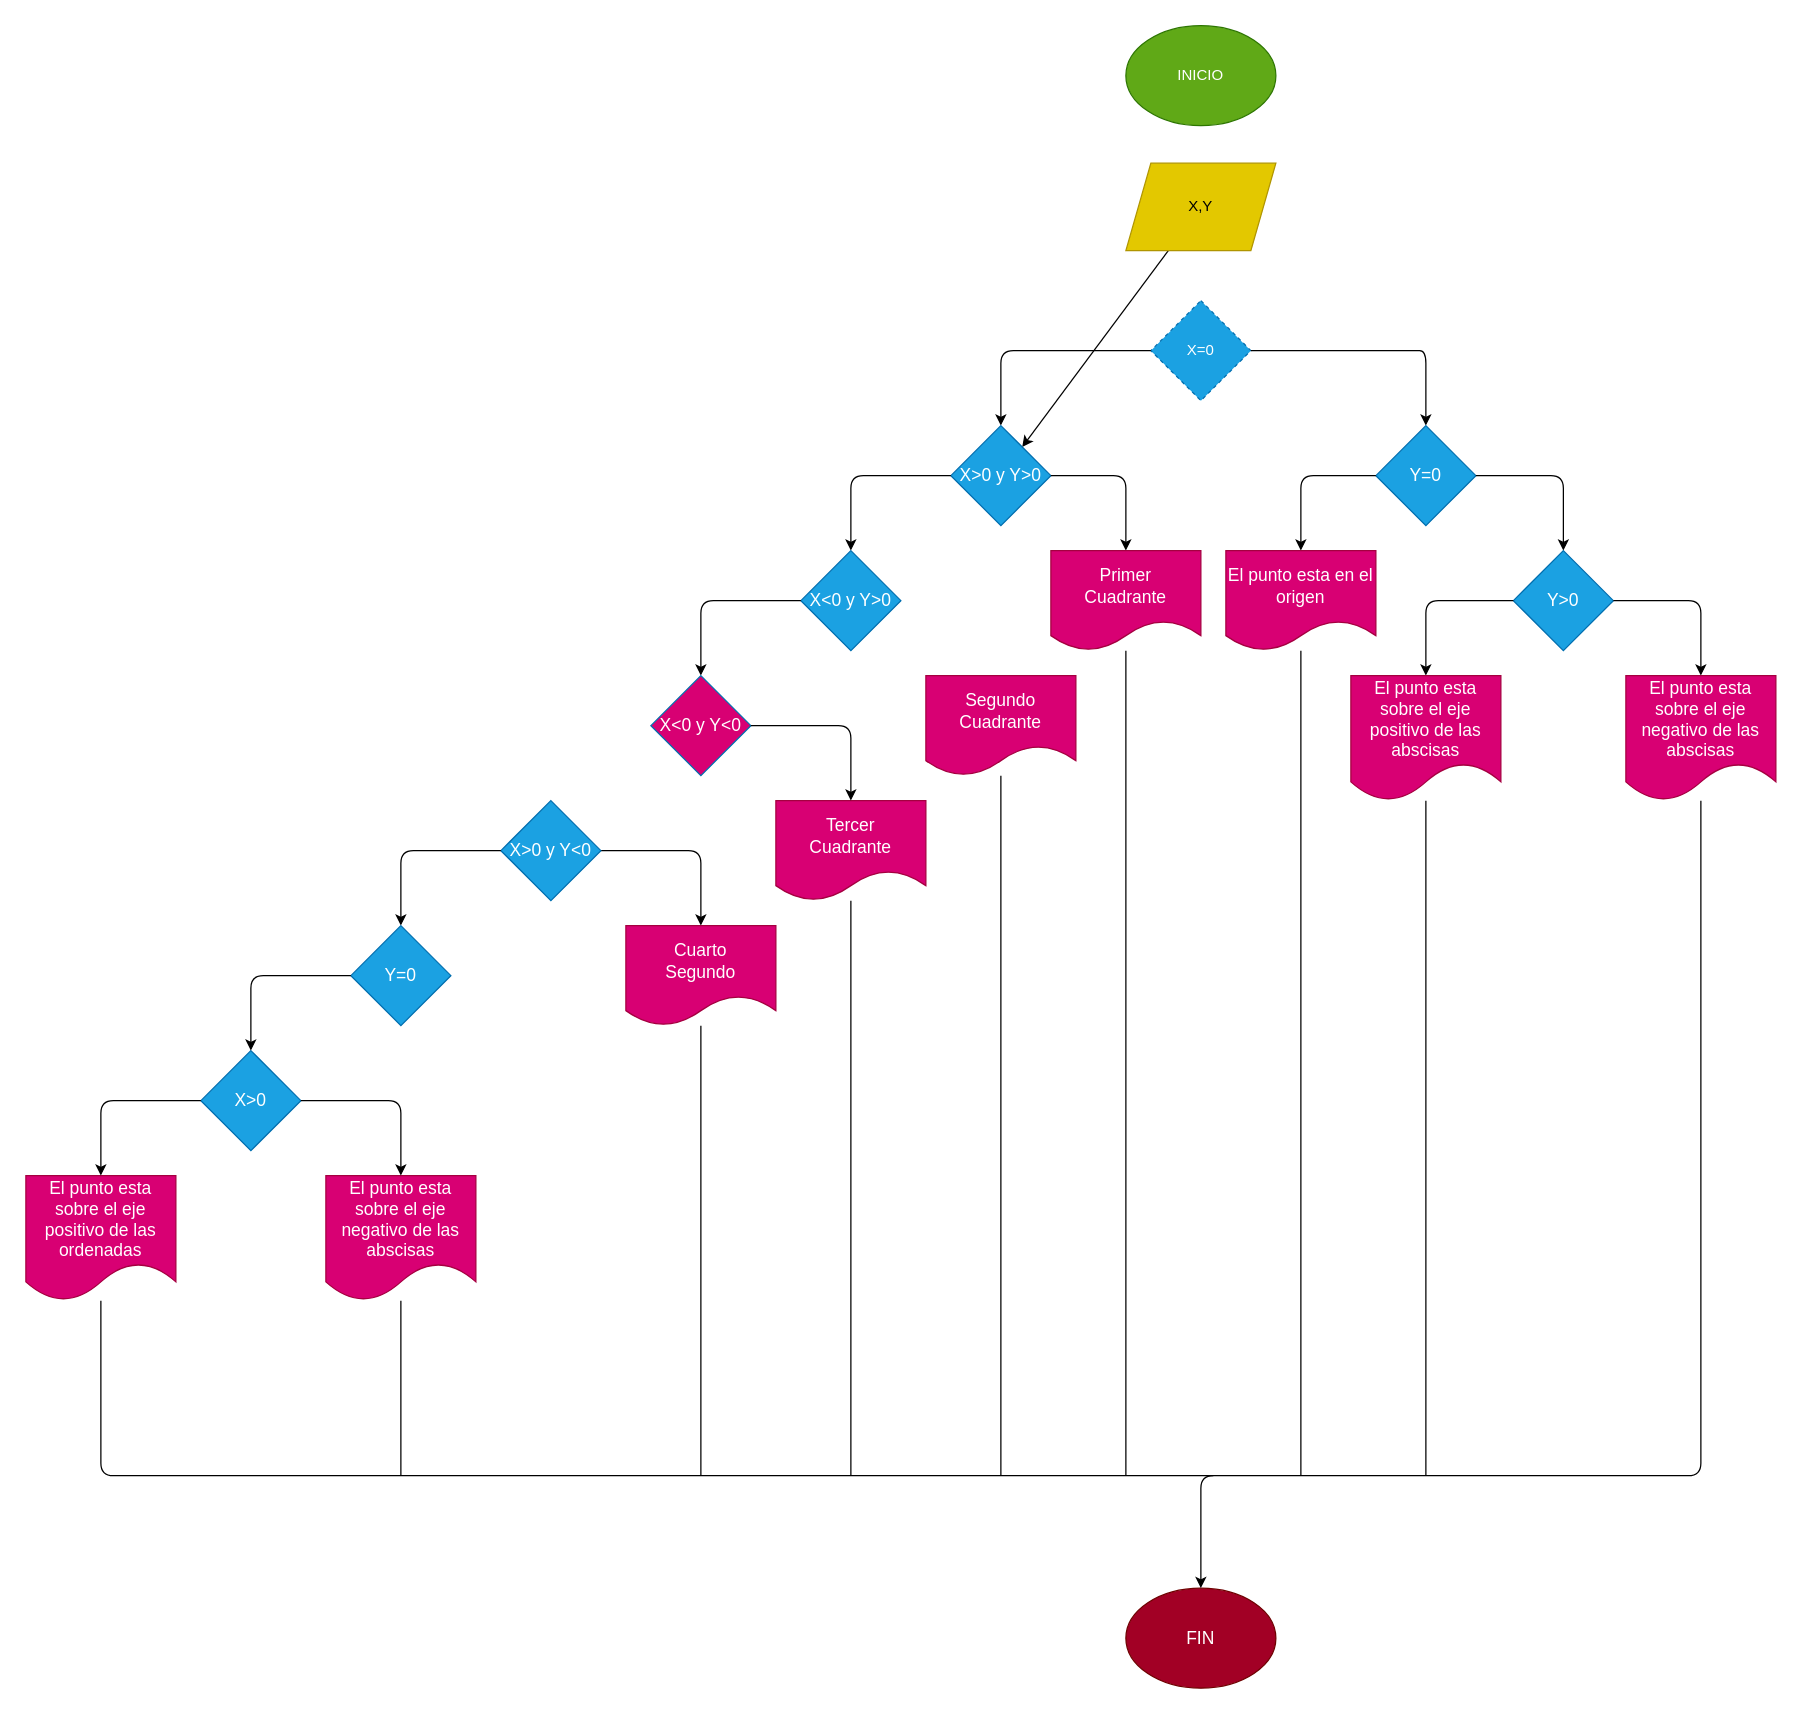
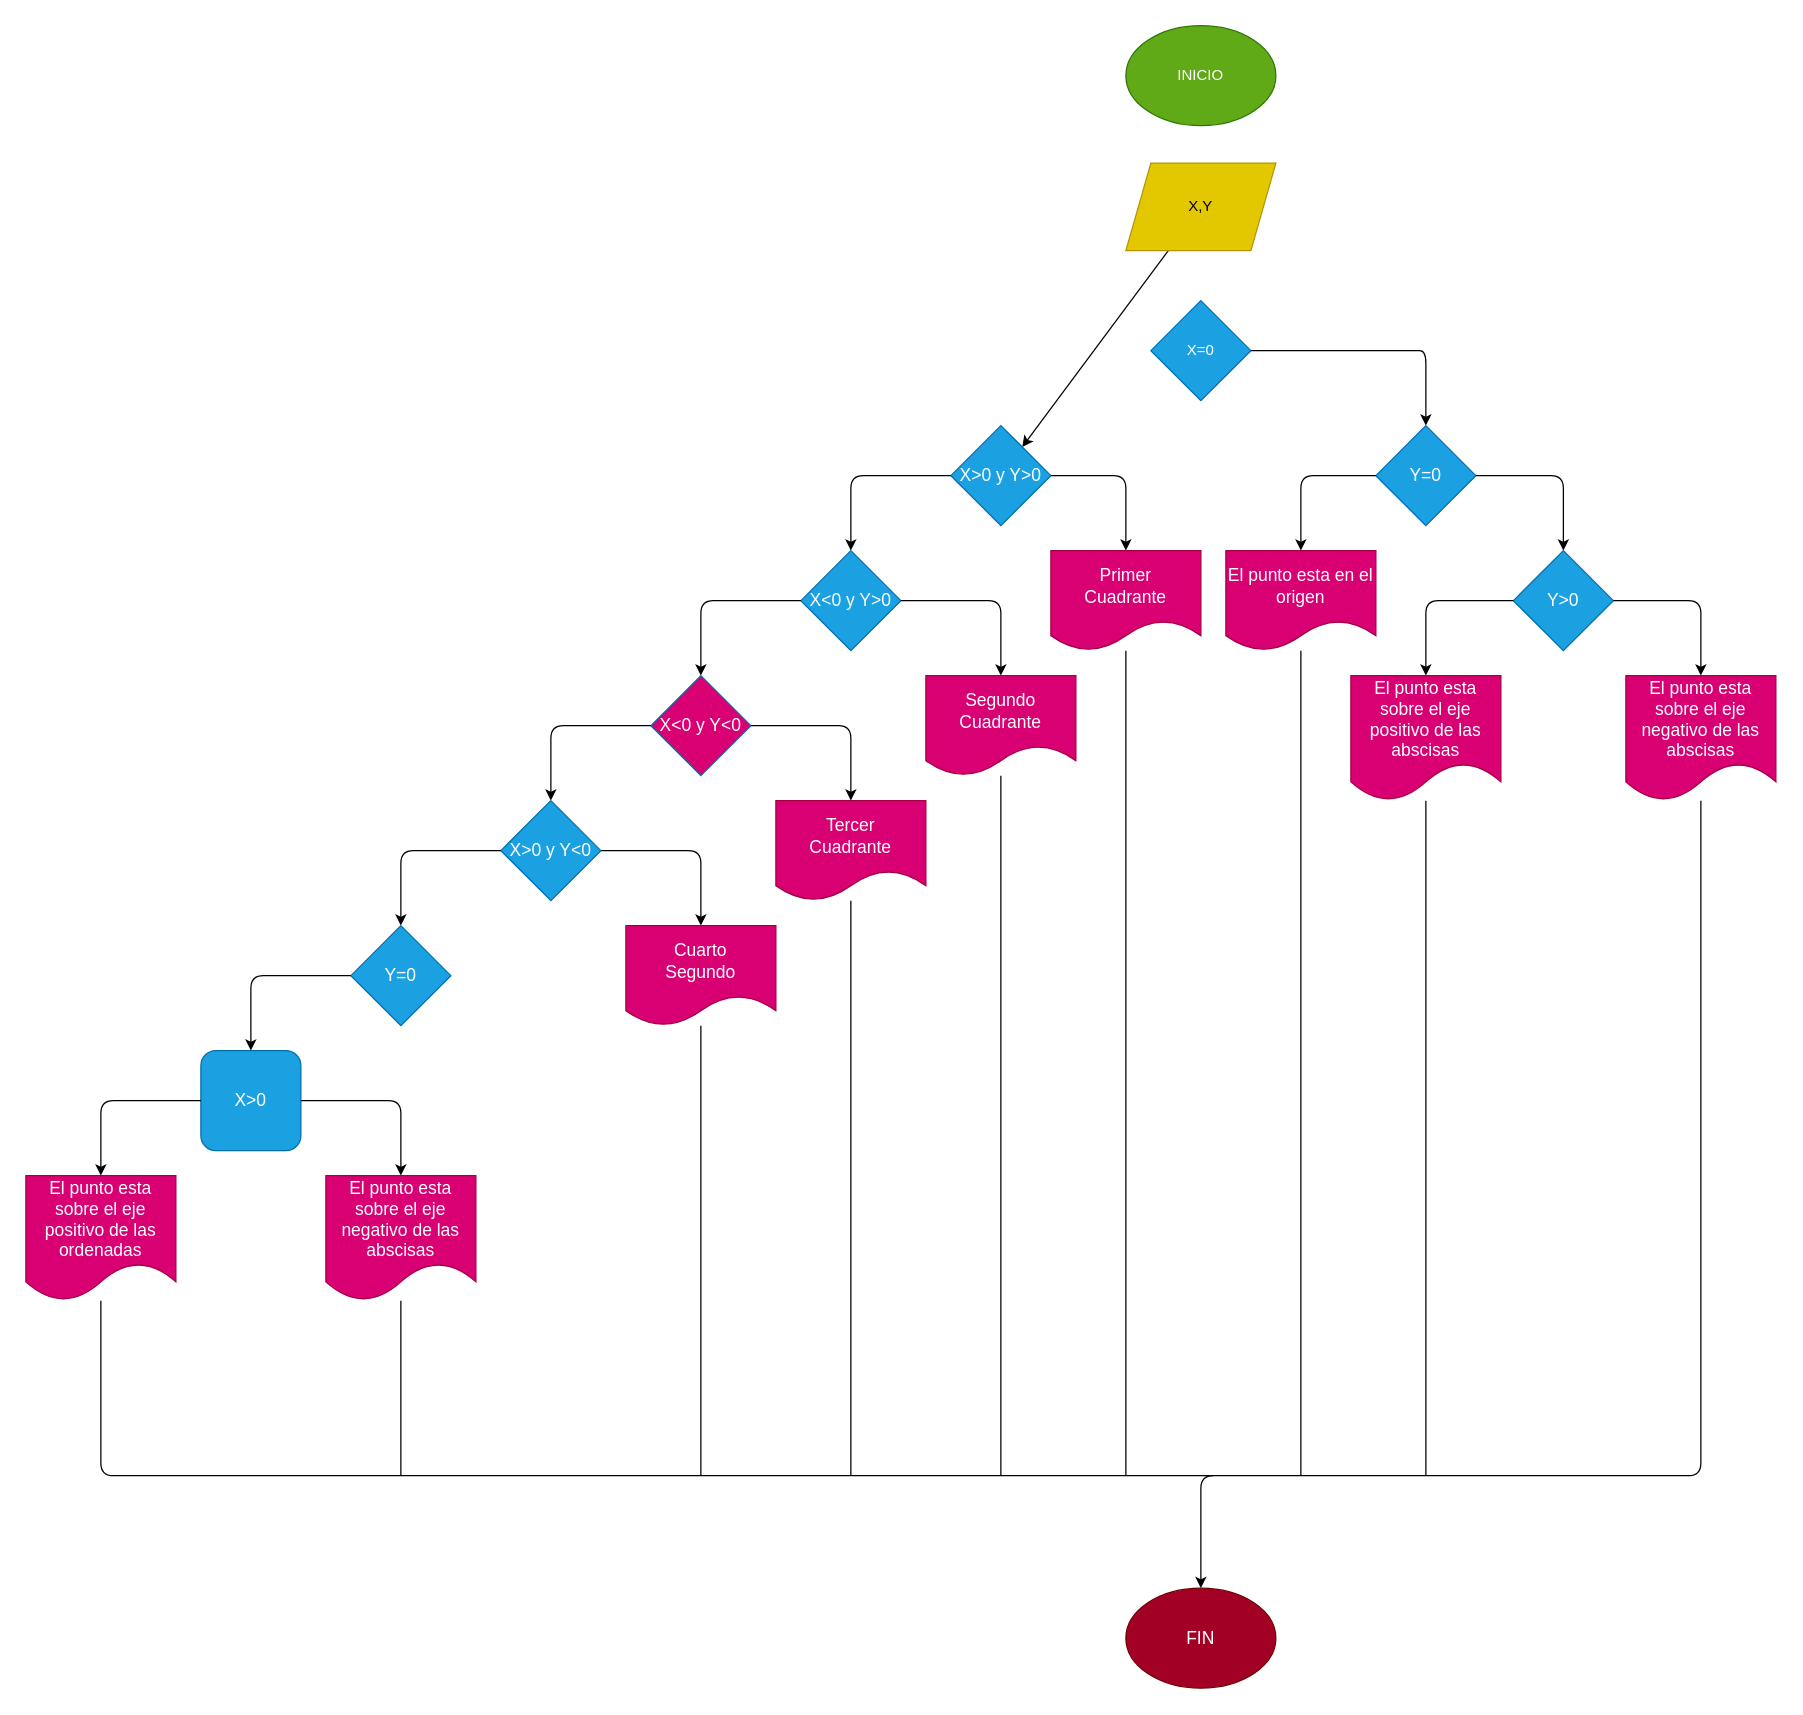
- <mxCell id="7" value="" style="endArrow=classic;html=1;fontSize=14;exitX=0;exitY=0.5;exitDx=0;exitDy=0;" edge="1" parent="1" source="5" target="8"><mxGeometry width="50" height="50" relative="1" as="geometry"><mxPoint x="950" y="330" as="sourcePoint" /><mxPoint x="800" y="340" as="targetPoint" /><Array as="points"><mxPoint x="800" y="280" /></Array></mxGeometry></mxCell>
- <mxCell id="5" value="X=0" style="rhombus;whiteSpace=wrap;html=1;fillColor=#1ba1e2;fontColor=#ffffff;strokeColor=#006EAF;dashed=1;" vertex="1" parent="1"><mxGeometry x="920" y="240" width="80" height="80" as="geometry" /></mxCell>
+ <mxCell id="5" value="X=0" style="rhombus;whiteSpace=wrap;html=1;fillColor=#1ba1e2;fontColor=#ffffff;strokeColor=#006EAF;" vertex="1" parent="1"><mxGeometry x="920" y="240" width="80" height="80" as="geometry" /></mxCell>
+ <mxCell id="13" value="" style="endArrow=classic;html=1;fontSize=14;exitX=1;exitY=0.5;exitDx=0;exitDy=0;entryX=0.5;entryY=0;entryDx=0;entryDy=0;" edge="1" parent="1" source="12" target="23"><mxGeometry width="50" height="50" relative="1" as="geometry"><mxPoint x="650" y="540" as="sourcePoint" /><mxPoint x="800" y="540" as="targetPoint" /><Array as="points"><mxPoint x="800" y="480" /></Array></mxGeometry></mxCell>
+ <mxCell id="28" value="" style="endArrow=classic;html=1;fontSize=14;exitX=0;exitY=0.5;exitDx=0;exitDy=0;entryX=0.5;entryY=0;entryDx=0;entryDy=0;" edge="1" parent="1" source="25" target="30"><mxGeometry width="50" height="50" relative="1" as="geometry"><mxPoint x="570" y="720" as="sourcePoint" /><mxPoint x="440" y="640" as="targetPoint" /><Array as="points"><mxPoint x="440" y="580" /></Array></mxGeometry></mxCell>
- <mxCell id="35" value="X&amp;gt;0" style="rhombus;whiteSpace=wrap;html=1;fontSize=14;fillColor=#1ba1e2;fontColor=#ffffff;strokeColor=#006EAF;" vertex="1" parent="1"><mxGeometry x="160" y="840" width="80" height="80" as="geometry" /></mxCell>
+ <mxCell id="35" value="X&amp;gt;0" style="whiteSpace=wrap;html=1;fontSize=14;fillColor=#1ba1e2;fontColor=#ffffff;strokeColor=#006EAF;rounded=1;" vertex="1" parent="1"><mxGeometry x="160" y="840" width="80" height="80" as="geometry" /></mxCell>
